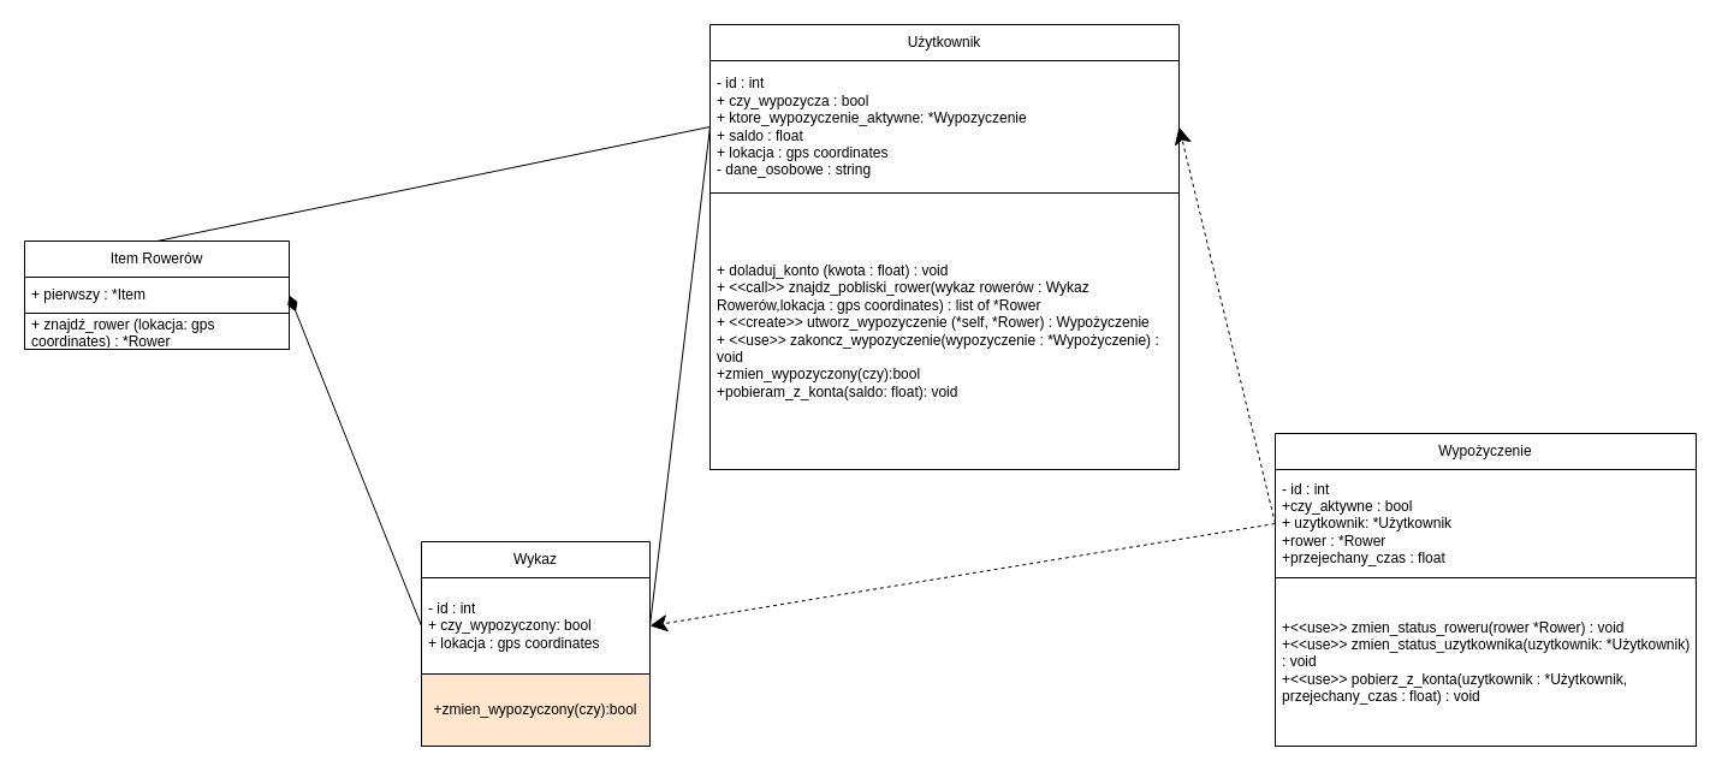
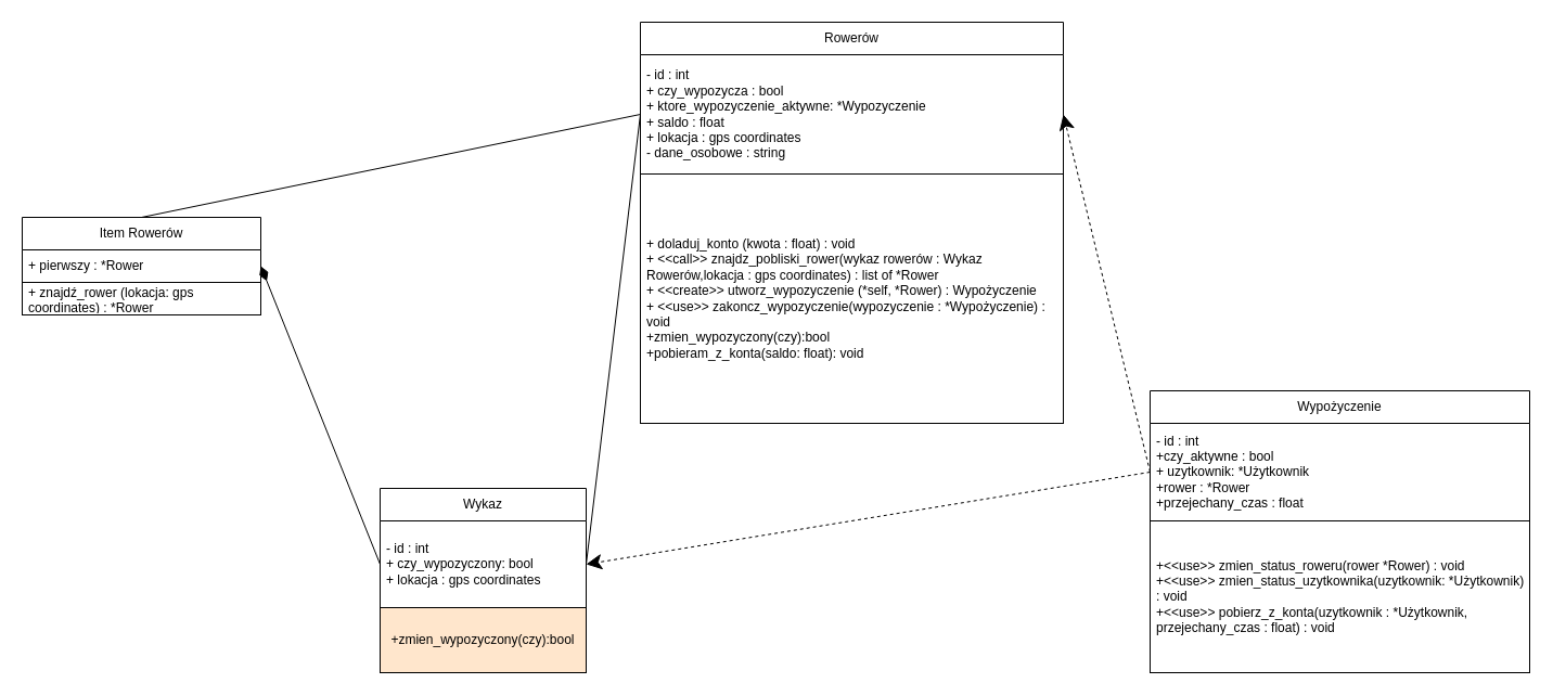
- <mxCell id="2" value="Użytkownik" style="swimlane;fontStyle=0;childLayout=stackLayout;horizontal=1;startSize=30;horizontalStack=0;resizeParent=1;resizeParentMax=0;resizeLast=0;collapsible=1;marginBottom=0;whiteSpace=wrap;html=1;" parent="1" vertex="1"><mxGeometry x="590" y="20" width="390" height="370" as="geometry" /></mxCell>
+ <mxCell id="2" value="Rowerów" style="swimlane;fontStyle=0;childLayout=stackLayout;horizontal=1;startSize=30;horizontalStack=0;resizeParent=1;resizeParentMax=0;resizeLast=0;collapsible=1;marginBottom=0;whiteSpace=wrap;html=1;" parent="1" vertex="1"><mxGeometry x="590" y="20" width="390" height="370" as="geometry" /></mxCell>
- <mxCell id="12" value="+ pierwszy : *Item" style="text;strokeColor=none;fillColor=none;align=left;verticalAlign=middle;spacingLeft=4;spacingRight=4;overflow=hidden;points=[[0,0.5],[1,0.5]];portConstraint=eastwest;rotatable=0;whiteSpace=wrap;html=1;" parent="11" vertex="1"><mxGeometry y="30" width="220" height="30" as="geometry" /></mxCell>
+ <mxCell id="12" value="+ pierwszy : *Rower" style="text;strokeColor=none;fillColor=none;align=left;verticalAlign=middle;spacingLeft=4;spacingRight=4;overflow=hidden;points=[[0,0.5],[1,0.5]];portConstraint=eastwest;rotatable=0;whiteSpace=wrap;html=1;" parent="11" vertex="1"><mxGeometry y="30" width="220" height="30" as="geometry" /></mxCell>
